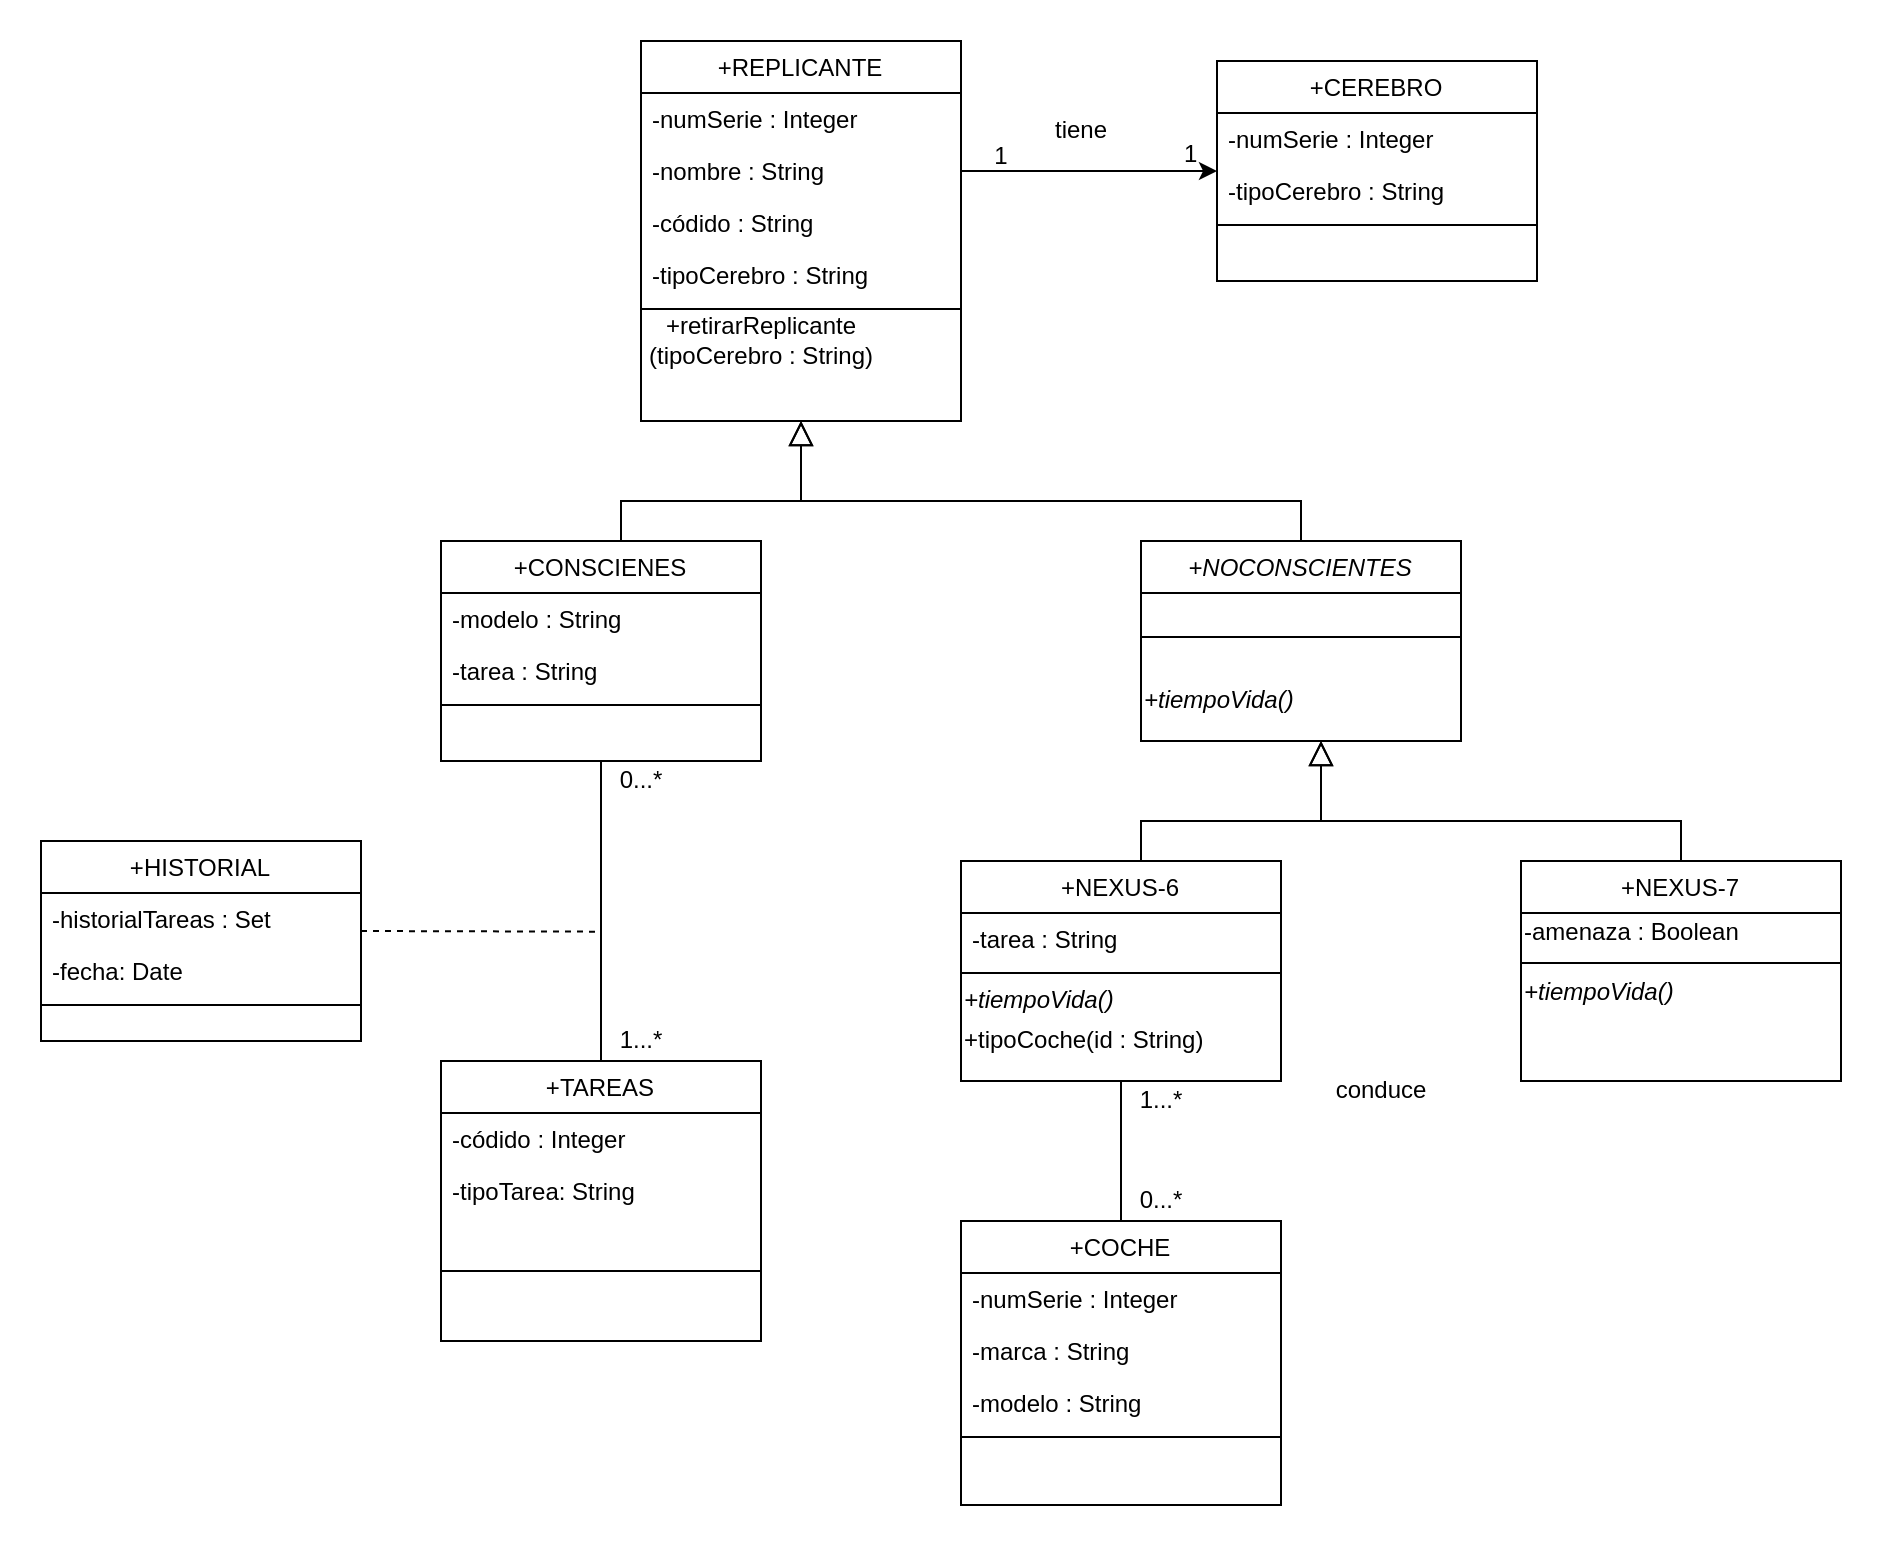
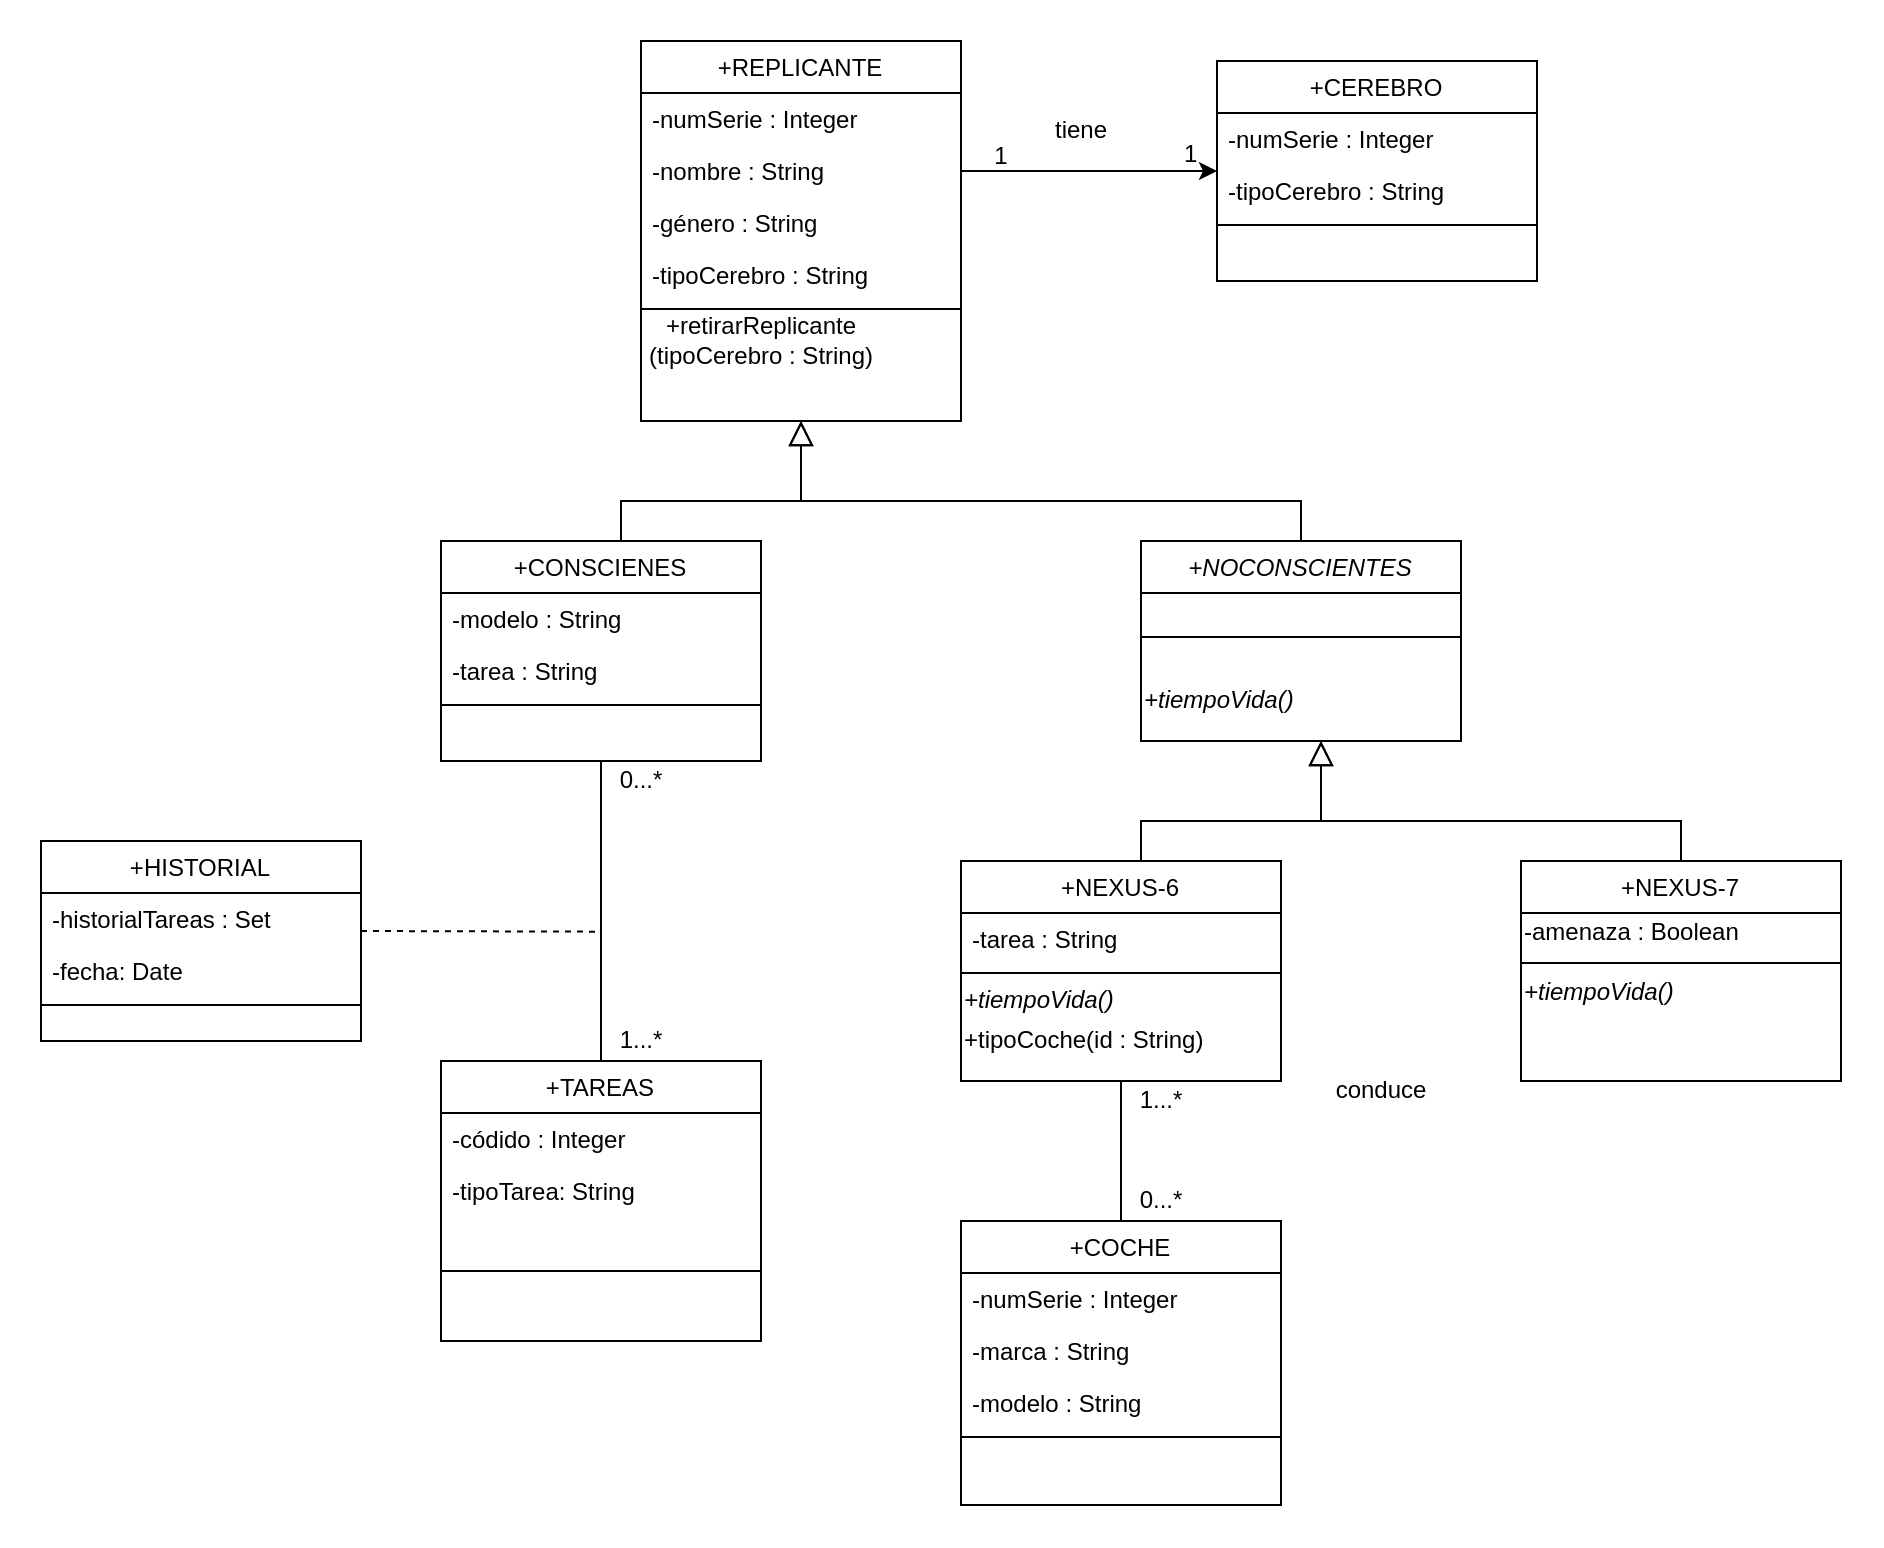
- <mxCell id="5" value="-códido : String" style="text;align=left;verticalAlign=top;spacingLeft=4;spacingRight=4;overflow=hidden;rotatable=0;points=[[0,0.5],[1,0.5]];portConstraint=eastwest;" parent="2" vertex="1"><mxGeometry y="78" width="160" height="26" as="geometry" /></mxCell>
+ <mxCell id="5" value="-género : String" style="text;align=left;verticalAlign=top;spacingLeft=4;spacingRight=4;overflow=hidden;rotatable=0;points=[[0,0.5],[1,0.5]];portConstraint=eastwest;" parent="2" vertex="1"><mxGeometry y="78" width="160" height="26" as="geometry" /></mxCell>
